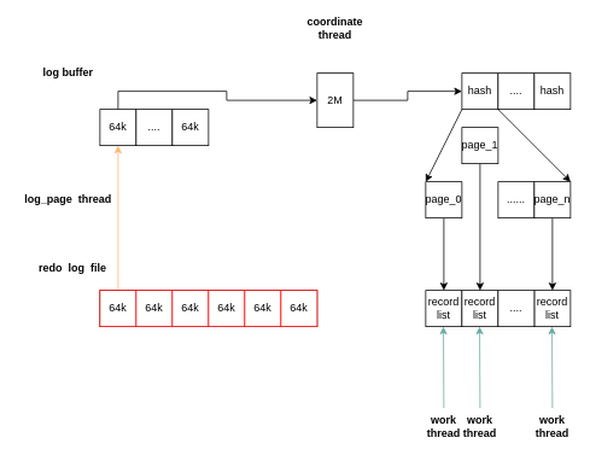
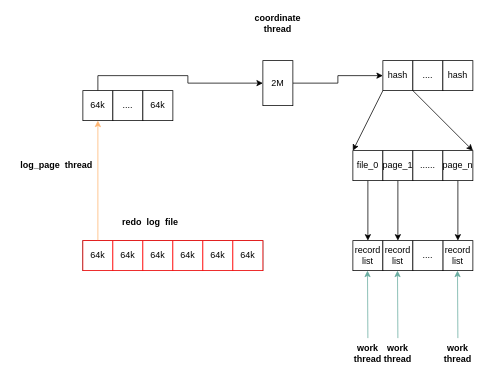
- <mxCell id="15" value="&lt;b&gt;log buffer&lt;/b&gt;" style="text;html=1;strokeColor=none;fillColor=none;align=center;verticalAlign=middle;whiteSpace=wrap;rounded=0;" vertex="1" parent="1"><mxGeometry x="40" y="70" width="70" height="20" as="geometry" /></mxCell>
- <mxCell id="27" value="page_1" style="whiteSpace=wrap;html=1;aspect=fixed;" vertex="1" parent="1"><mxGeometry x="510" y="140" width="40" height="40" as="geometry" /></mxCell>
+ <mxCell id="27" value="page_1" style="whiteSpace=wrap;html=1;aspect=fixed;" vertex="1" parent="1"><mxGeometry x="510" y="200" width="40" height="40" as="geometry" /></mxCell>
- <mxCell id="25" value="page_0" style="whiteSpace=wrap;html=1;aspect=fixed;" vertex="1" parent="1"><mxGeometry x="470" y="200" width="40" height="40" as="geometry" /></mxCell>
+ <mxCell id="25" value="file_0" style="whiteSpace=wrap;html=1;aspect=fixed;" vertex="1" parent="1"><mxGeometry x="470" y="200" width="40" height="40" as="geometry" /></mxCell>
- <mxCell id="10" value="&lt;b&gt;redo&amp;nbsp; log&amp;nbsp; file&lt;/b&gt;" style="text;html=1;strokeColor=none;fillColor=none;align=center;verticalAlign=middle;whiteSpace=wrap;rounded=0;" vertex="1" parent="1"><mxGeometry x="40" y="285" width="80" height="20" as="geometry" /></mxCell>
+ <mxCell id="10" value="&lt;b&gt;redo&amp;nbsp; log&amp;nbsp; file&lt;/b&gt;" style="text;html=1;strokeColor=none;fillColor=none;align=center;verticalAlign=middle;whiteSpace=wrap;rounded=0;" vertex="1" parent="1"><mxGeometry x="160" y="285" width="80" height="20" as="geometry" /></mxCell>
